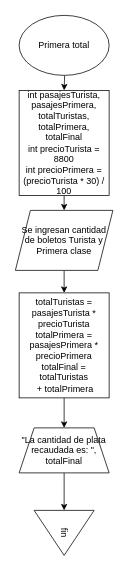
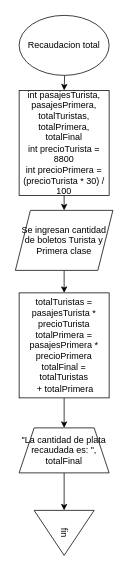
- <mxCell id="3" value="Primera total" style="ellipse;whiteSpace=wrap;html=1;" vertex="1" parent="1"><mxGeometry x="25" y="20" width="120" height="80" as="geometry" /></mxCell>
+ <mxCell id="3" value="Recaudacion total" style="ellipse;whiteSpace=wrap;html=1;" vertex="1" parent="1"><mxGeometry x="25" y="20" width="120" height="80" as="geometry" /></mxCell>
